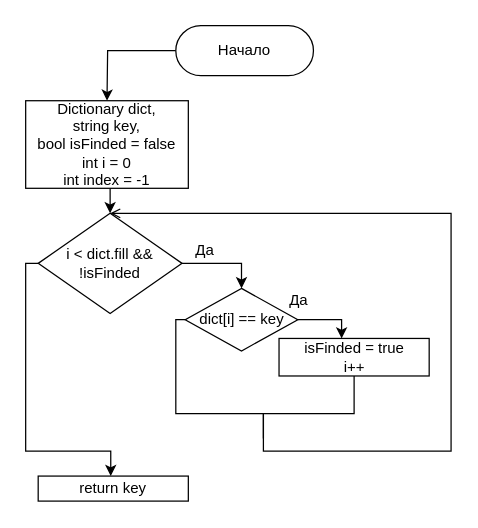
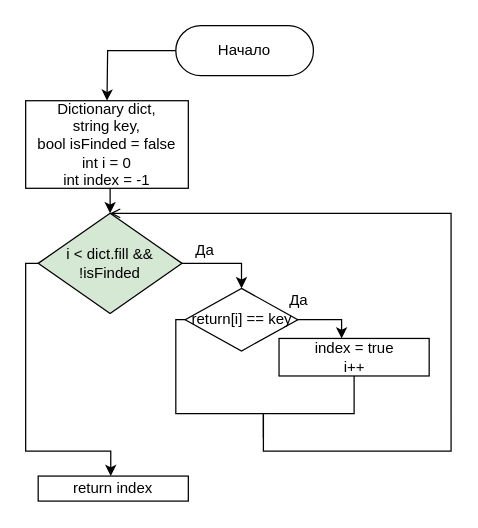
- <mxCell id="8" value="i &amp;lt; dict.fill &amp;amp;&amp;amp; !isFinded" style="rhombus;whiteSpace=wrap;html=1;rounded=0;sketch=0;shadow=0;strokeWidth=1;perimeterSpacing=0;" vertex="1" parent="1"><mxGeometry x="30" y="170" width="115" height="80" as="geometry" /></mxCell>
+ <mxCell id="8" value="i &amp;lt; dict.fill &amp;amp;&amp;amp; !isFinded" style="rhombus;whiteSpace=wrap;html=1;rounded=0;sketch=0;shadow=0;strokeWidth=1;perimeterSpacing=0;fillColor=#d5e8d4;" vertex="1" parent="1"><mxGeometry x="30" y="170" width="115" height="80" as="geometry" /></mxCell>
- <mxCell id="12" value="dict[i] == key" style="rhombus;whiteSpace=wrap;html=1;rounded=0;shadow=0;sketch=0;strokeColor=#000000;strokeWidth=1;fillColor=#ffffff;gradientColor=none;" vertex="1" parent="1"><mxGeometry x="147.5" y="230" width="90" height="50" as="geometry" /></mxCell>
+ <mxCell id="12" value="return[i] == key" style="rhombus;whiteSpace=wrap;html=1;rounded=0;shadow=0;sketch=0;strokeColor=#000000;strokeWidth=1;fillColor=#ffffff;gradientColor=none;" vertex="1" parent="1"><mxGeometry x="147.5" y="230" width="90" height="50" as="geometry" /></mxCell>
- <mxCell id="15" value="isFinded = true&lt;br&gt;i++" style="rounded=0;whiteSpace=wrap;html=1;shadow=0;sketch=0;strokeColor=#000000;strokeWidth=1;fillColor=#ffffff;gradientColor=none;" vertex="1" parent="1"><mxGeometry x="222.5" y="270" width="120" height="30" as="geometry" /></mxCell>
+ <mxCell id="15" value="index = true&lt;br&gt;i++" style="rounded=0;whiteSpace=wrap;html=1;shadow=0;sketch=0;strokeColor=#000000;strokeWidth=1;fillColor=#ffffff;gradientColor=none;" vertex="1" parent="1"><mxGeometry x="222.5" y="270" width="120" height="30" as="geometry" /></mxCell>
- <mxCell id="16" value="return key" style="rounded=0;whiteSpace=wrap;html=1;shadow=0;sketch=0;strokeColor=#000000;strokeWidth=1;fillColor=#ffffff;gradientColor=none;" vertex="1" parent="1"><mxGeometry x="30" y="380" width="120" height="20" as="geometry" /></mxCell>
+ <mxCell id="16" value="return index" style="rounded=0;whiteSpace=wrap;html=1;shadow=0;sketch=0;strokeColor=#000000;strokeWidth=1;fillColor=#ffffff;gradientColor=none;" vertex="1" parent="1"><mxGeometry x="30" y="380" width="120" height="20" as="geometry" /></mxCell>
